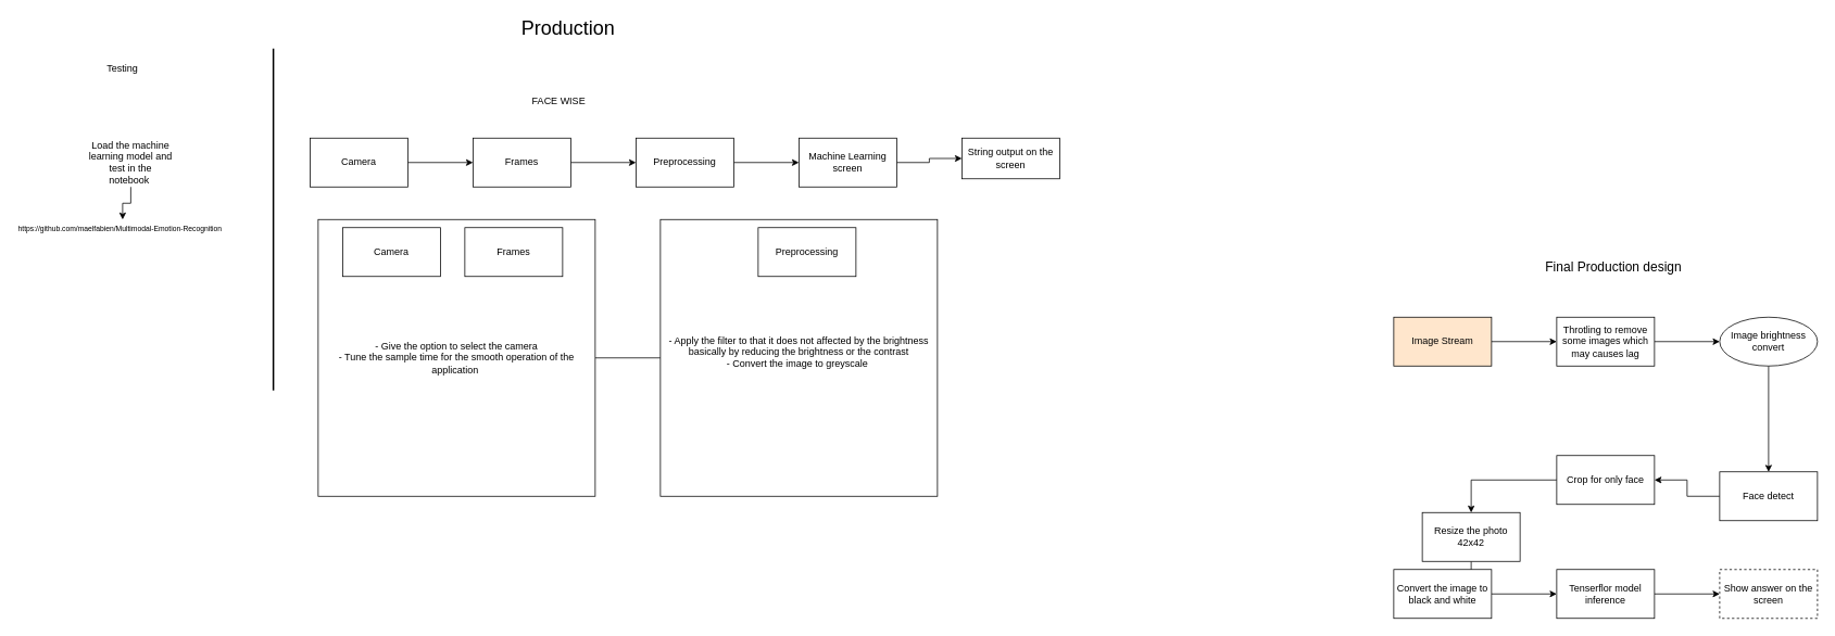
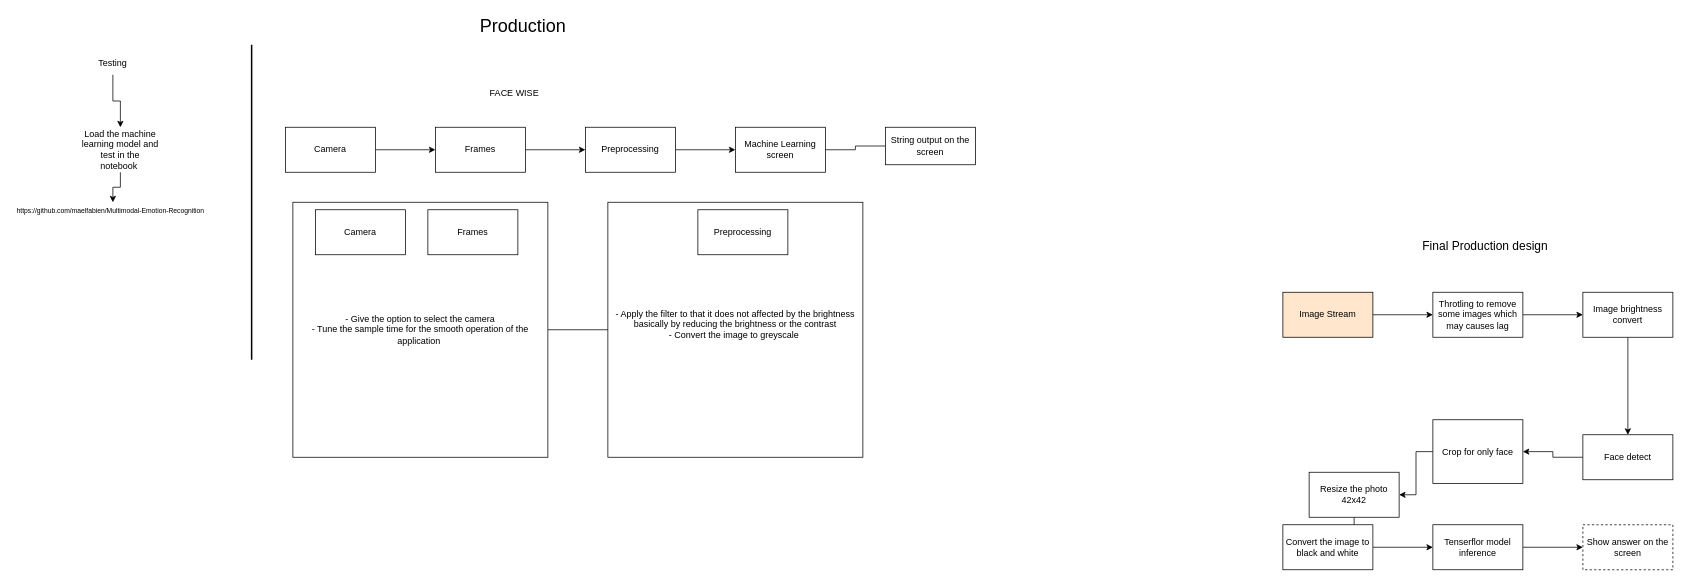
+ <mxCell id="2" style="edgeStyle=orthogonalEdgeStyle;rounded=0;orthogonalLoop=1;jettySize=auto;html=1;" parent="1" source="3" target="5" edge="1"><mxGeometry relative="1" as="geometry" /></mxCell>
- <mxCell id="16" value="" style="edgeStyle=orthogonalEdgeStyle;rounded=0;orthogonalLoop=1;jettySize=auto;html=1;" parent="1" source="17" target="18" edge="1"><mxGeometry relative="1" as="geometry" /></mxCell>
+ <mxCell id="16" value="" style="edgeStyle=orthogonalEdgeStyle;rounded=0;orthogonalLoop=1;jettySize=auto;html=1;endArrow=none;" parent="1" source="17" target="18" edge="1"><mxGeometry relative="1" as="geometry" /></mxCell>
- <mxCell id="31" value="Image brightness convert" style="ellipse;whiteSpace=wrap;html=1;" vertex="1" parent="1"><mxGeometry x="2110" y="389" width="120" height="60" as="geometry" /></mxCell>
+ <mxCell id="31" value="Image brightness convert" style="rounded=0;whiteSpace=wrap;html=1;" vertex="1" parent="1"><mxGeometry x="2110" y="389" width="120" height="60" as="geometry" /></mxCell>
- <mxCell id="35" value="Crop for only face" style="whiteSpace=wrap;html=1;rounded=0;" vertex="1" parent="1"><mxGeometry x="1910" y="559" width="120" height="60" as="geometry" /></mxCell>
+ <mxCell id="35" value="Crop for only face" style="whiteSpace=wrap;html=1;rounded=0;" vertex="1" parent="1"><mxGeometry x="1910" y="559" width="120" height="85" as="geometry" /></mxCell>
